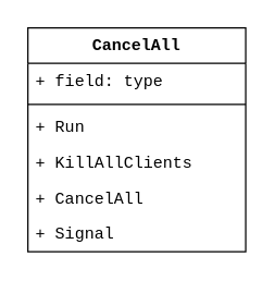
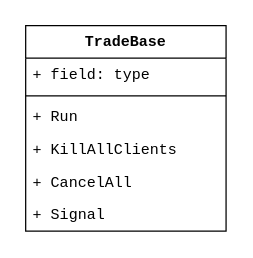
- <mxCell id="2" value="CancelAll" style="swimlane;fontStyle=1;align=center;verticalAlign=top;childLayout=stackLayout;horizontal=1;startSize=26;horizontalStack=0;resizeParent=1;resizeParentMax=0;resizeLast=0;collapsible=1;marginBottom=0;whiteSpace=wrap;html=1;rounded=0;strokeColor=default;fontFamily=Courier New;fontSize=12;fontColor=default;fillColor=default;" vertex="1" parent="1"><mxGeometry x="20" y="20" width="160" height="164" as="geometry" /></mxCell>
+ <mxCell id="2" value="TradeBase" style="swimlane;fontStyle=1;align=center;verticalAlign=top;childLayout=stackLayout;horizontal=1;startSize=26;horizontalStack=0;resizeParent=1;resizeParentMax=0;resizeLast=0;collapsible=1;marginBottom=0;whiteSpace=wrap;html=1;rounded=0;strokeColor=default;fontFamily=Courier New;fontSize=12;fontColor=default;fillColor=default;" vertex="1" parent="1"><mxGeometry x="20" y="20" width="160" height="164" as="geometry" /></mxCell>
